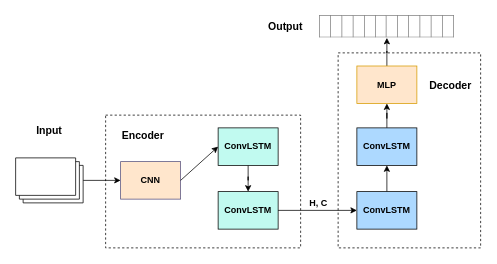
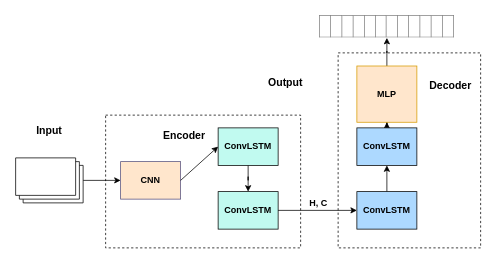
- <mxCell id="21" value="&lt;b&gt;&lt;font style=&quot;font-size: 14px&quot;&gt;Output&lt;/font&gt;&lt;/b&gt;" style="text;html=1;strokeColor=none;fillColor=none;align=center;verticalAlign=middle;whiteSpace=wrap;rounded=0;" vertex="1" parent="1"><mxGeometry x="350" y="25" width="60" height="20" as="geometry" /></mxCell>
+ <mxCell id="21" value="&lt;b&gt;&lt;font style=&quot;font-size: 14px&quot;&gt;Output&lt;/font&gt;&lt;/b&gt;" style="text;html=1;strokeColor=none;fillColor=none;align=center;verticalAlign=middle;whiteSpace=wrap;rounded=0;" vertex="1" parent="1"><mxGeometry x="350" y="100" width="60" height="20" as="geometry" /></mxCell>
- <mxCell id="19" value="&lt;b&gt;MLP&lt;/b&gt;&lt;br&gt;" style="rounded=0;whiteSpace=wrap;html=1;fillColor=#ffe6cc;strokeColor=#d79b00;" vertex="1" parent="1"><mxGeometry x="475" y="87.5" width="80" height="50" as="geometry" /></mxCell>
+ <mxCell id="19" value="&lt;b&gt;MLP&lt;/b&gt;&lt;br&gt;" style="rounded=0;whiteSpace=wrap;html=1;fillColor=#ffe6cc;strokeColor=#d79b00;" vertex="1" parent="1"><mxGeometry x="475" y="87.5" width="80" height="75" as="geometry" /></mxCell>
- <mxCell id="8" value="&lt;b&gt;&lt;font style=&quot;font-size: 14px&quot;&gt;Encoder&lt;/font&gt;&lt;/b&gt;" style="text;html=1;strokeColor=none;fillColor=none;align=center;verticalAlign=middle;whiteSpace=wrap;rounded=0;" vertex="1" parent="1"><mxGeometry x="160" y="170" width="60" height="20" as="geometry" /></mxCell>
+ <mxCell id="8" value="&lt;b&gt;&lt;font style=&quot;font-size: 14px&quot;&gt;Encoder&lt;/font&gt;&lt;/b&gt;" style="text;html=1;strokeColor=none;fillColor=none;align=center;verticalAlign=middle;whiteSpace=wrap;rounded=0;" vertex="1" parent="1"><mxGeometry x="215" y="170" width="60" height="20" as="geometry" /></mxCell>
